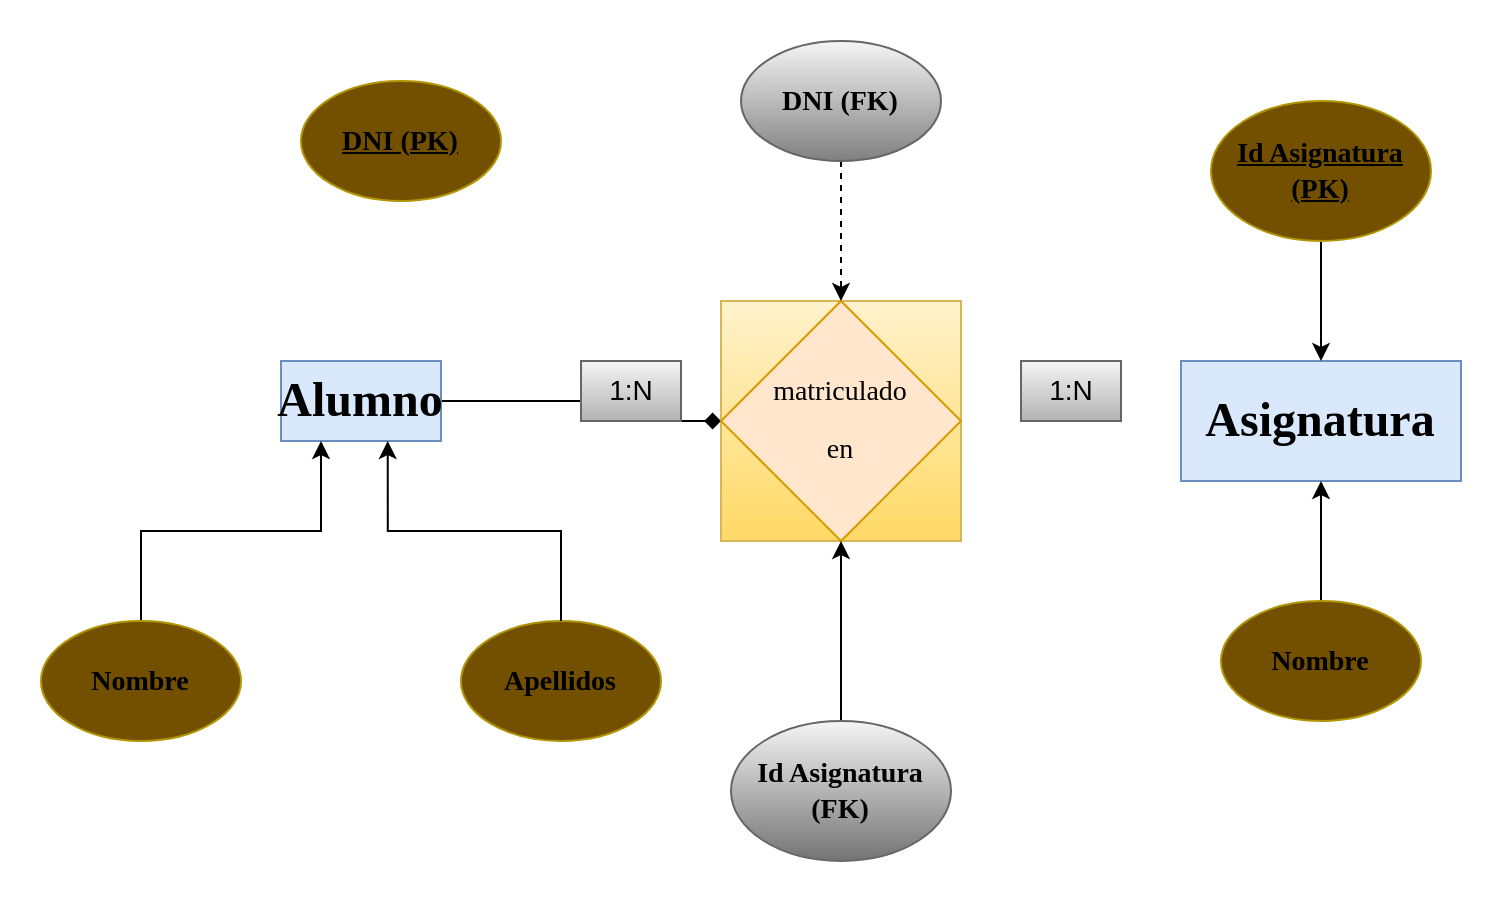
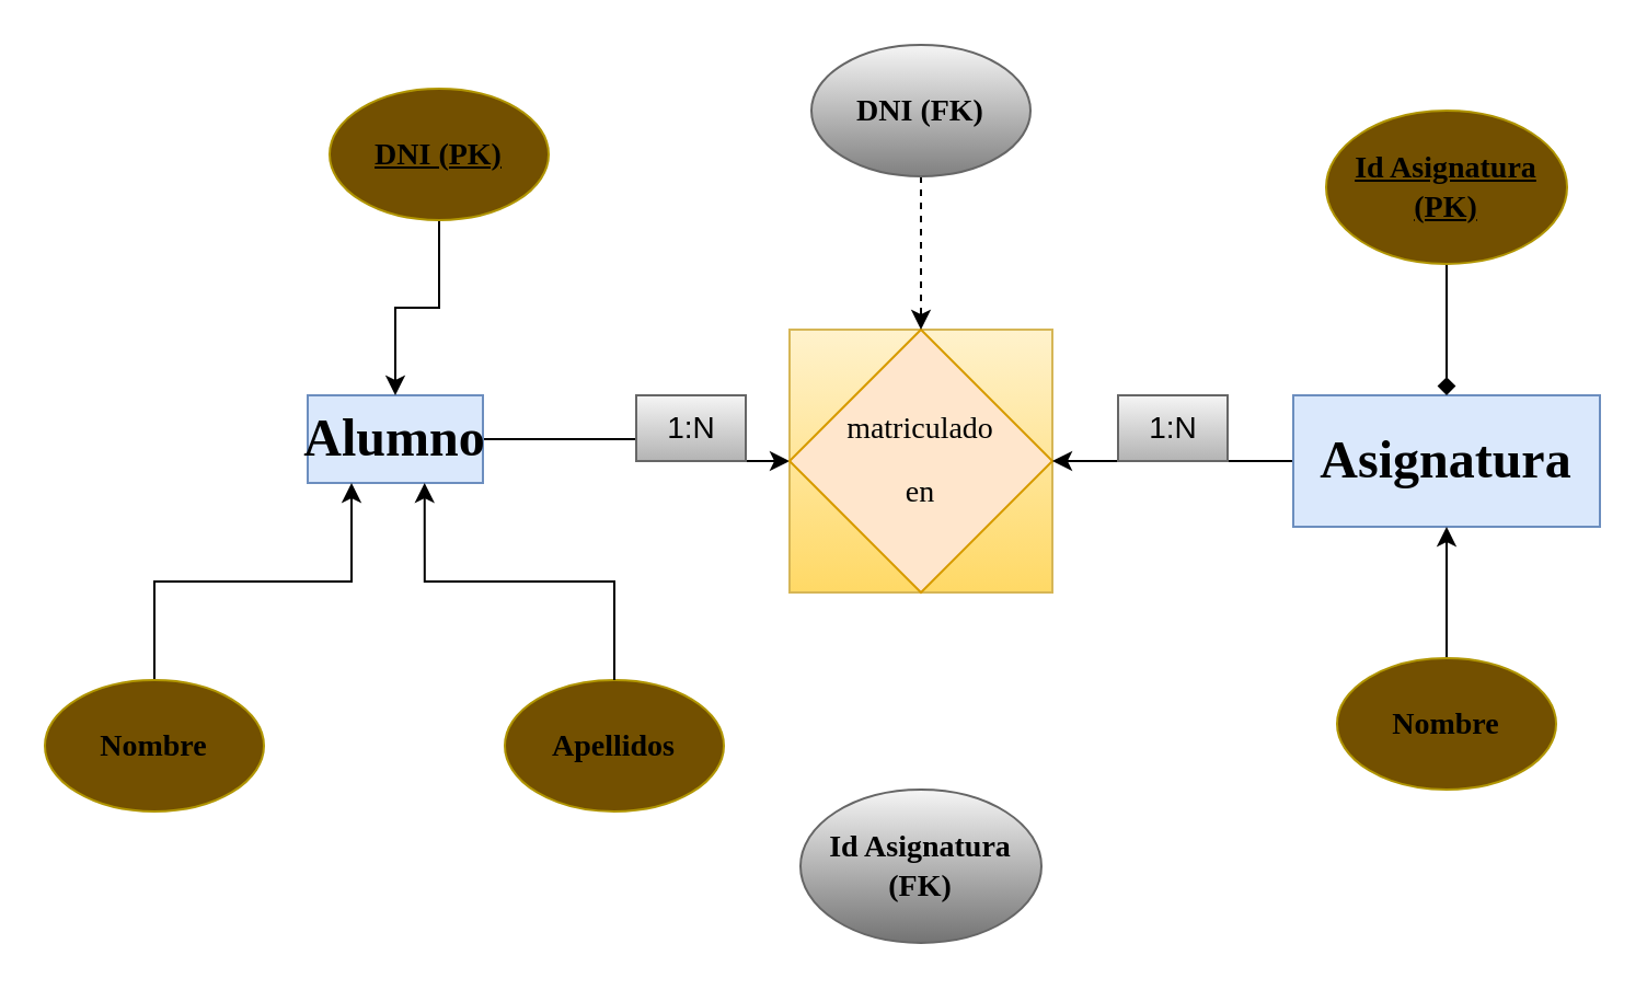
+ <mxCell id="8" style="edgeStyle=orthogonalEdgeStyle;rounded=0;orthogonalLoop=1;jettySize=auto;html=1;exitX=0.5;exitY=1;exitDx=0;exitDy=0;entryX=0.5;entryY=0;entryDx=0;entryDy=0;" edge="1" parent="1" source="9" target="4"><mxGeometry relative="1" as="geometry" /></mxCell>
- <mxCell id="18" value="" style="edgeStyle=orthogonalEdgeStyle;rounded=0;orthogonalLoop=1;jettySize=auto;html=1;" edge="1" parent="1" source="19" target="7"><mxGeometry relative="1" as="geometry" /></mxCell>
+ <mxCell id="18" value="" style="edgeStyle=orthogonalEdgeStyle;rounded=0;orthogonalLoop=1;jettySize=auto;html=1;endArrow=diamond;" edge="1" parent="1" source="19" target="7"><mxGeometry relative="1" as="geometry" /></mxCell>
- <mxCell id="3" style="edgeStyle=orthogonalEdgeStyle;rounded=0;orthogonalLoop=1;jettySize=auto;html=1;exitX=1;exitY=0.5;exitDx=0;exitDy=0;entryX=0;entryY=0.5;entryDx=0;entryDy=0;endArrow=diamond;" edge="1" parent="1" source="4" target="5"><mxGeometry relative="1" as="geometry" /></mxCell>
+ <mxCell id="3" style="edgeStyle=orthogonalEdgeStyle;rounded=0;orthogonalLoop=1;jettySize=auto;html=1;exitX=1;exitY=0.5;exitDx=0;exitDy=0;entryX=0;entryY=0.5;entryDx=0;entryDy=0;" edge="1" parent="1" source="4" target="5"><mxGeometry relative="1" as="geometry" /></mxCell>
+ <mxCell id="6" style="edgeStyle=orthogonalEdgeStyle;rounded=0;orthogonalLoop=1;jettySize=auto;html=1;exitX=0;exitY=0.5;exitDx=0;exitDy=0;" edge="1" parent="1" source="7" target="5"><mxGeometry relative="1" as="geometry" /></mxCell>
- <mxCell id="20" value="" style="edgeStyle=orthogonalEdgeStyle;rounded=0;orthogonalLoop=1;jettySize=auto;html=1;" edge="1" parent="1" source="21" target="5"><mxGeometry relative="1" as="geometry" /></mxCell>
